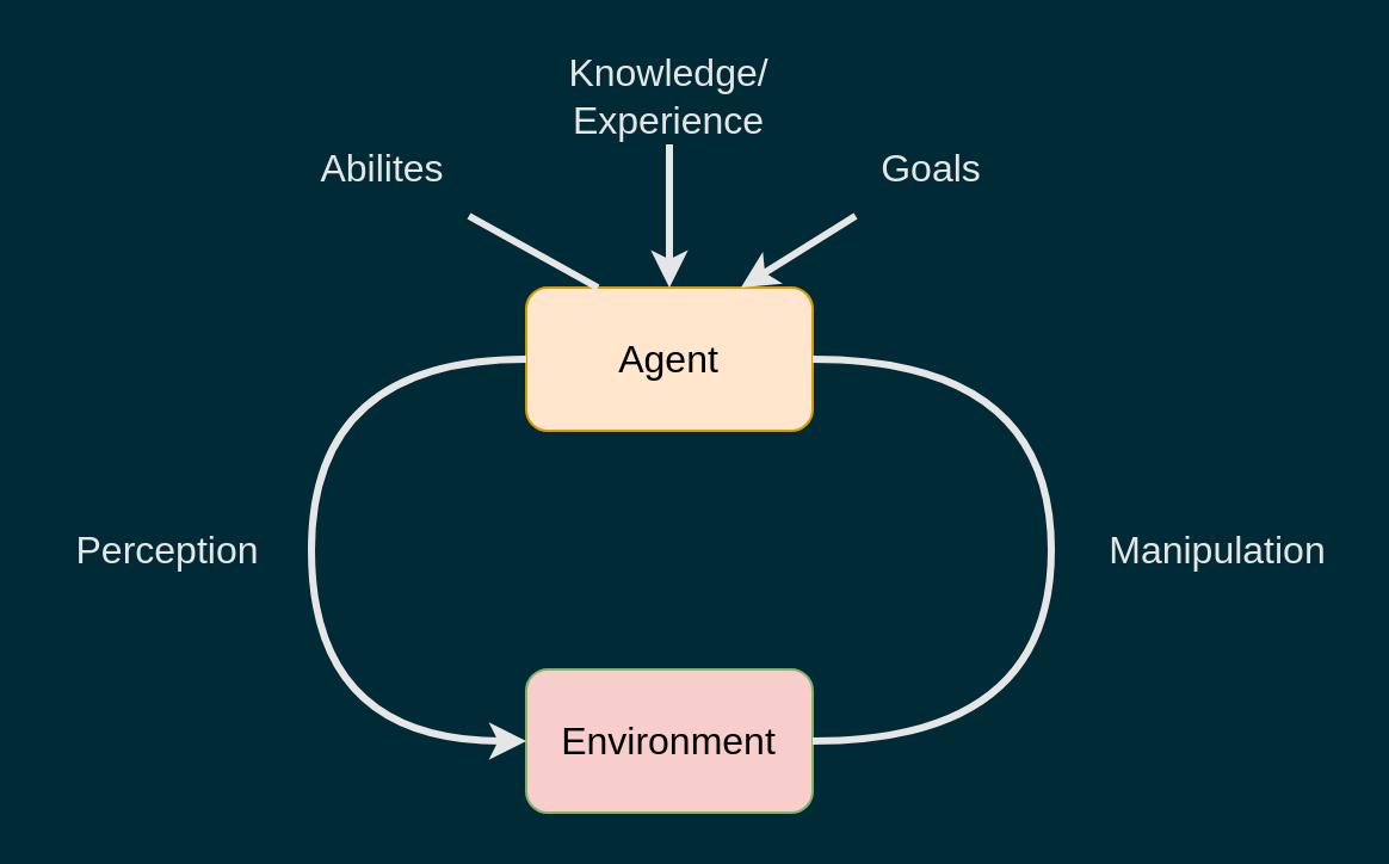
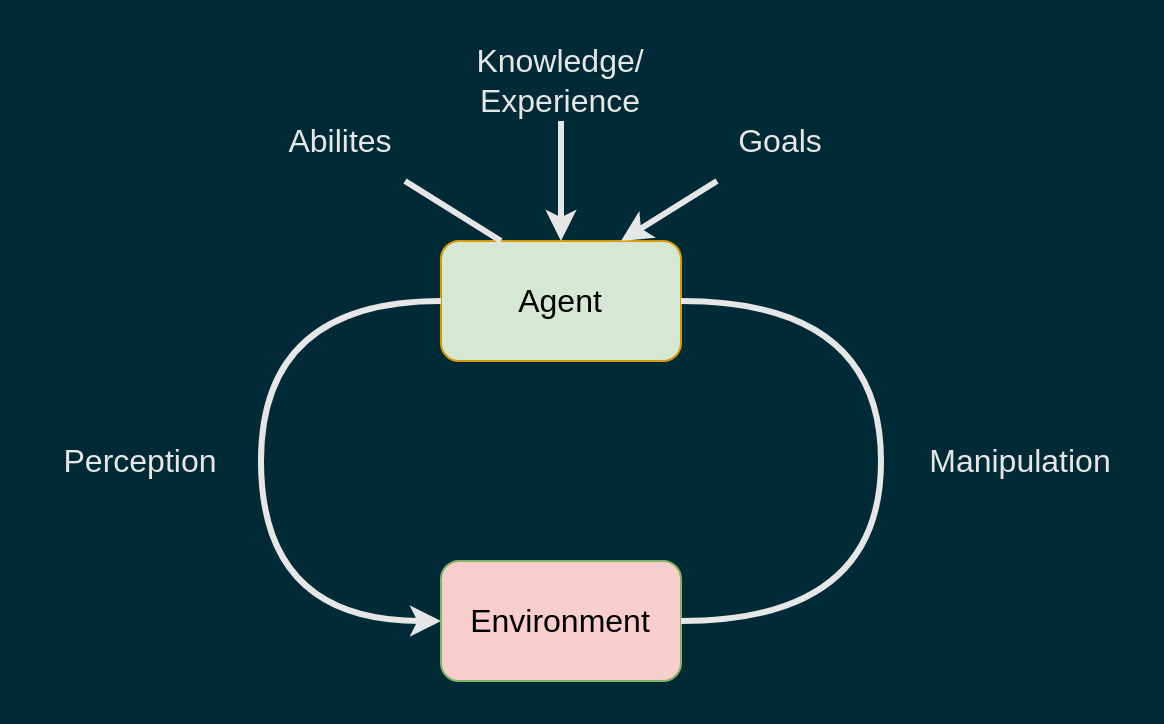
- <mxCell id="9" value="&lt;font color=&quot;#e6e6e6&quot;&gt;Abilites&lt;/font&gt;" style="text;html=1;strokeColor=none;fillColor=none;align=center;verticalAlign=middle;whiteSpace=wrap;rounded=0;fontSize=16;" vertex="1" parent="1"><mxGeometry x="110" y="50" width="100" height="40" as="geometry" /></mxCell>
+ <mxCell id="9" value="&lt;font color=&quot;#e6e6e6&quot;&gt;Abilites&lt;/font&gt;" style="text;html=1;strokeColor=none;fillColor=none;align=center;verticalAlign=middle;whiteSpace=wrap;rounded=0;fontSize=16;" vertex="1" parent="1"><mxGeometry x="120" y="50" width="100" height="40" as="geometry" /></mxCell>
- <mxCell id="2" value="&lt;font style=&quot;font-size: 16px;&quot;&gt;Agent&lt;/font&gt;" style="rounded=1;whiteSpace=wrap;html=1;fillColor=#ffe6cc;strokeColor=#d79b00;" vertex="1" parent="1"><mxGeometry x="220" y="120" width="120" height="60" as="geometry" /></mxCell>
+ <mxCell id="2" value="&lt;font style=&quot;font-size: 16px;&quot;&gt;Agent&lt;/font&gt;" style="rounded=1;whiteSpace=wrap;html=1;fillColor=#d5e8d4;strokeColor=#d79b00;" vertex="1" parent="1"><mxGeometry x="220" y="120" width="120" height="60" as="geometry" /></mxCell>
